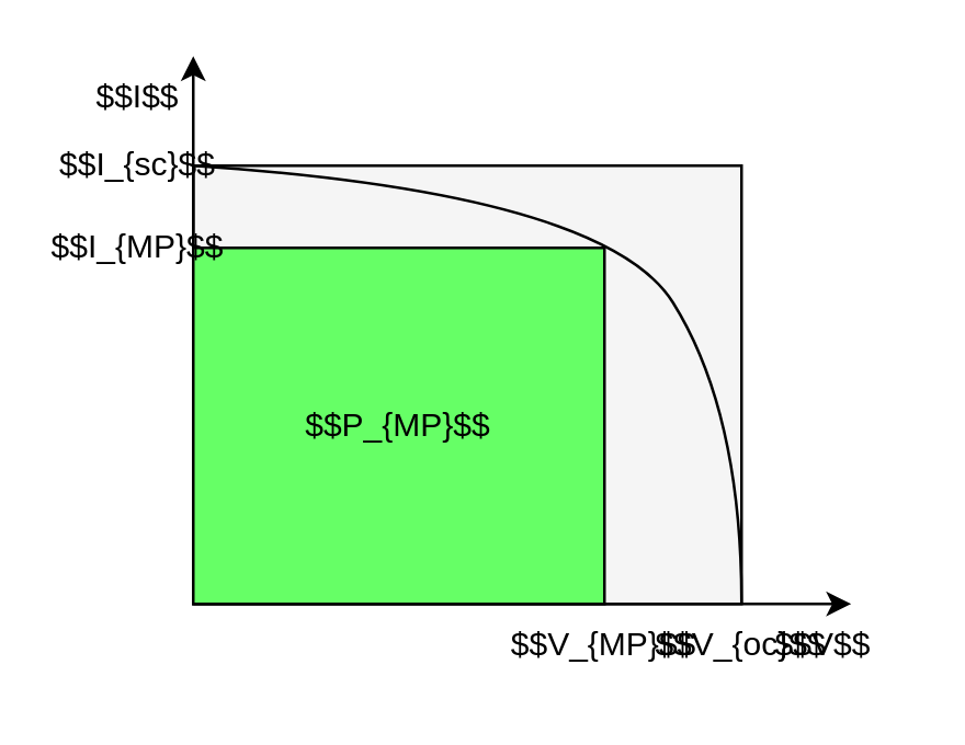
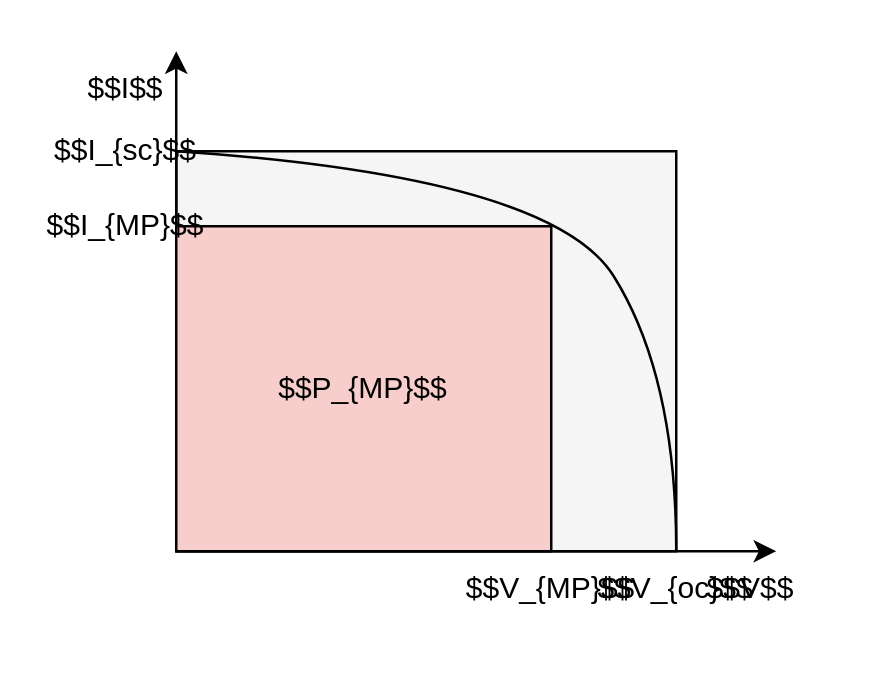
- <mxCell id="6" value="$$P_{MP}$$" style="rounded=0;whiteSpace=wrap;html=1;fillColor=#66FF66;strokeColor=#000000;" vertex="1" parent="1"><mxGeometry x="70" y="90" width="150" height="130" as="geometry" /></mxCell>
+ <mxCell id="6" value="$$P_{MP}$$" style="rounded=0;whiteSpace=wrap;html=1;fillColor=#f8cecc;strokeColor=#000000;" vertex="1" parent="1"><mxGeometry x="70" y="90" width="150" height="130" as="geometry" /></mxCell>
